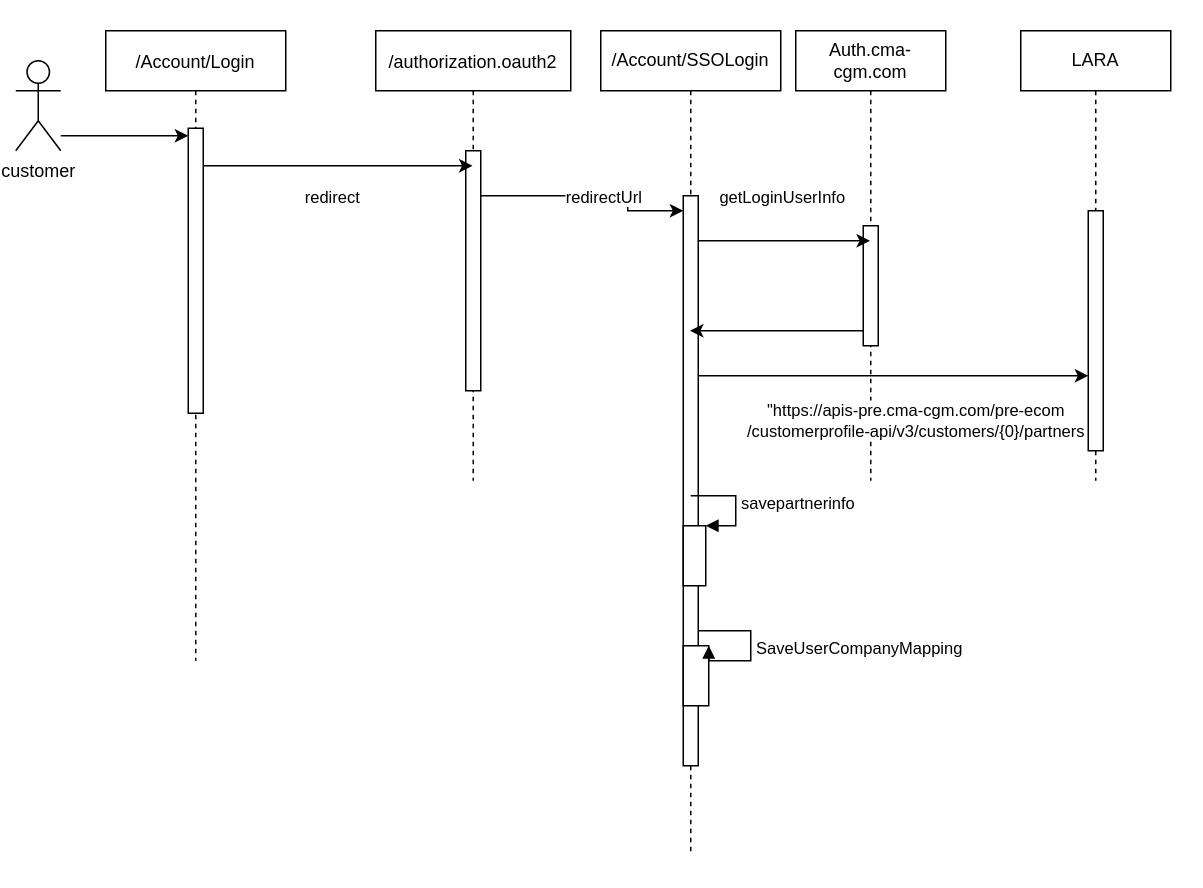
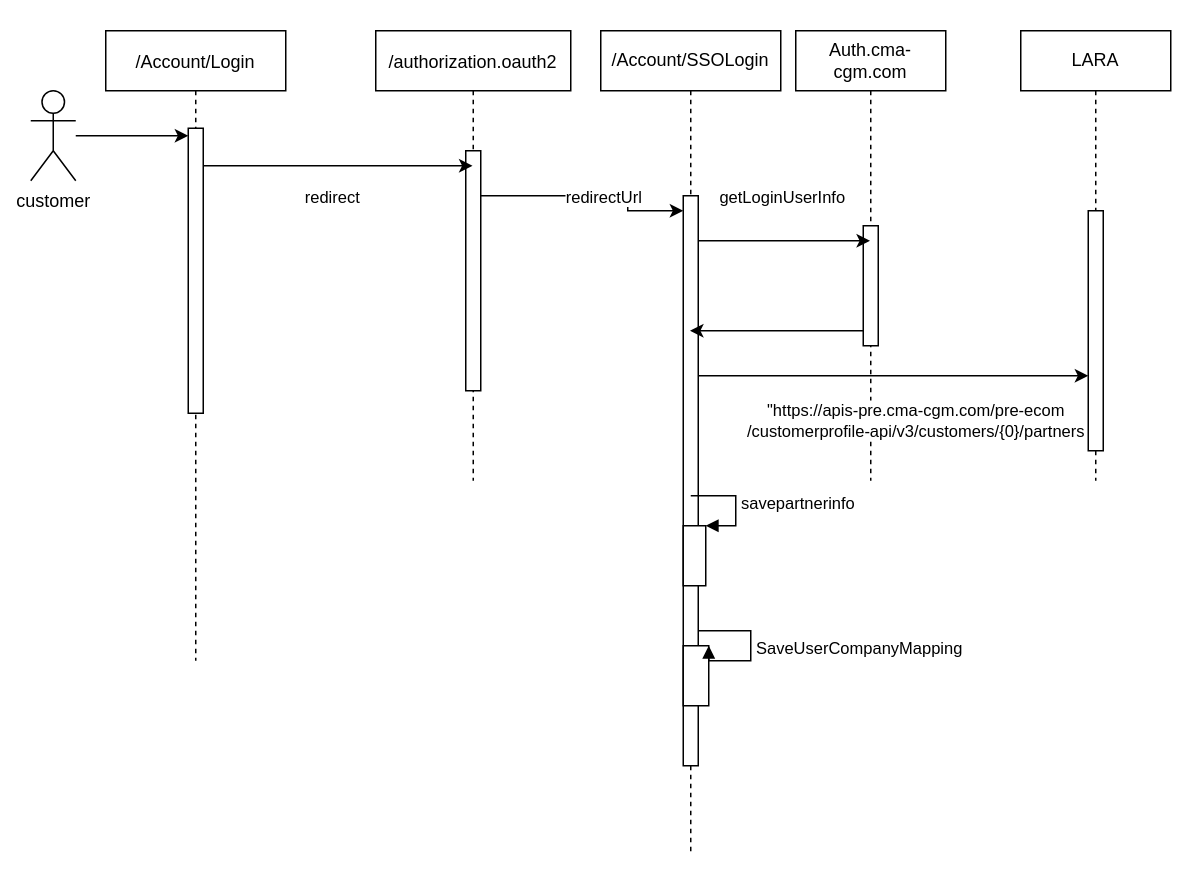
- <mxCell id="7" value="customer" style="shape=umlActor;verticalLabelPosition=bottom;verticalAlign=top;html=1;" vertex="1" parent="1"><mxGeometry x="10" y="40" width="30" height="60" as="geometry" /></mxCell>
+ <mxCell id="7" value="customer" style="shape=umlActor;verticalLabelPosition=bottom;verticalAlign=top;html=1;" vertex="1" parent="1"><mxGeometry x="20" y="60" width="30" height="60" as="geometry" /></mxCell>
